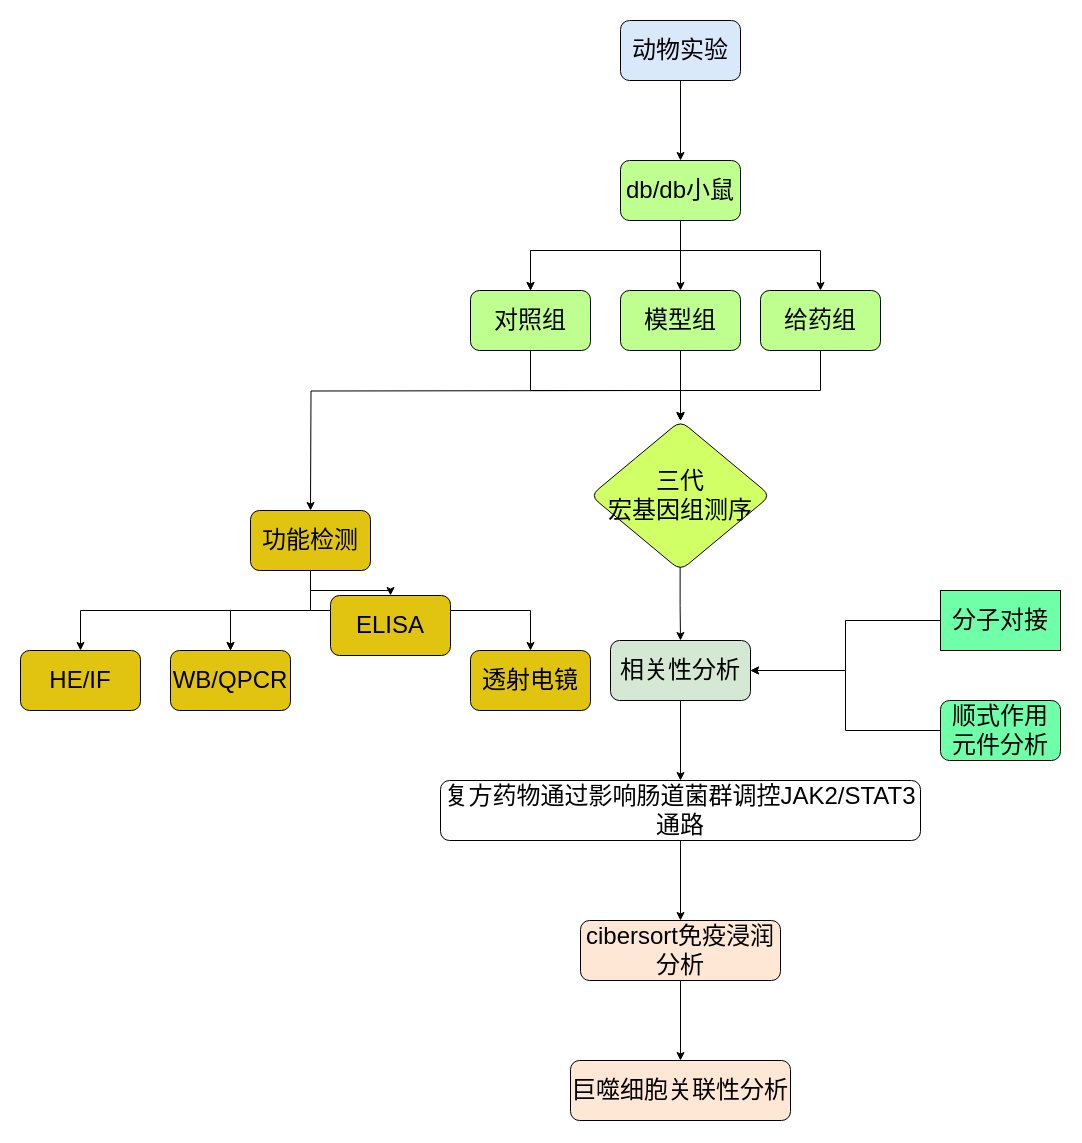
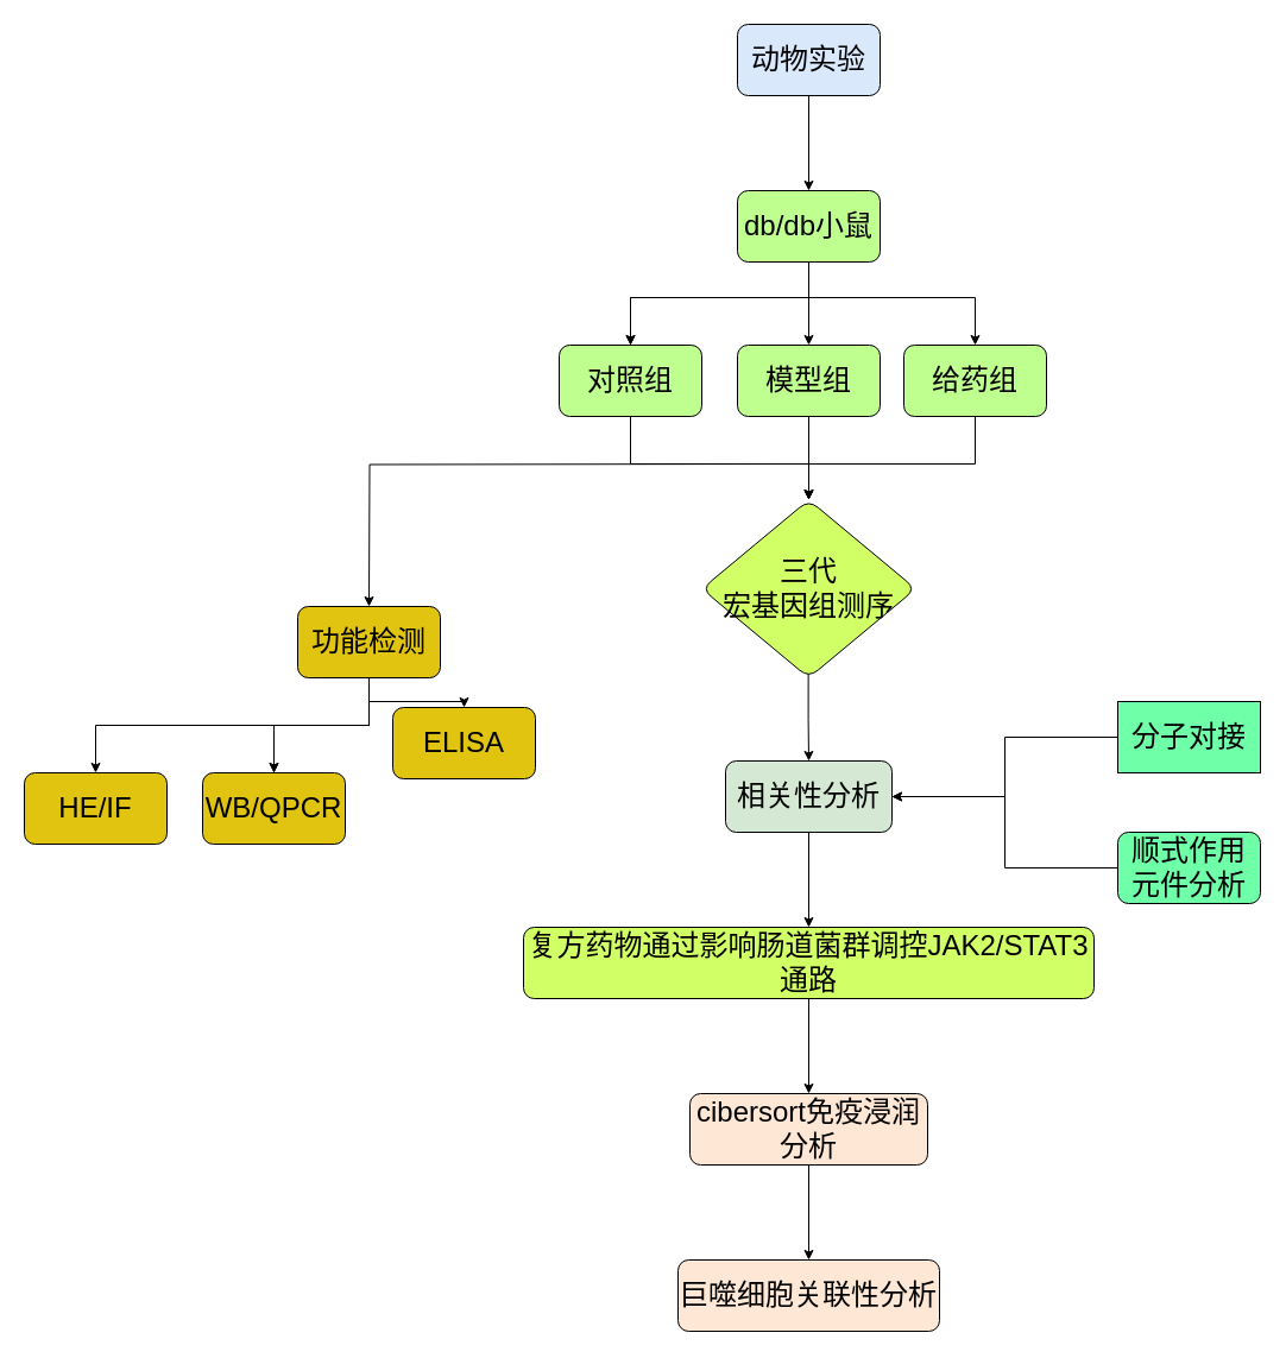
- <mxCell id="30" value="" style="edgeStyle=orthogonalEdgeStyle;rounded=0;orthogonalLoop=1;jettySize=auto;html=1;fillColor=#E0C410;" edge="1" parent="1" source="31" target="35"><mxGeometry relative="1" as="geometry"><Array as="points"><mxPoint x="310" y="610" /><mxPoint x="530" y="610" /></Array></mxGeometry></mxCell>
- <mxCell id="35" value="&lt;font style=&quot;font-size: 24px;&quot;&gt;透射电镜&lt;/font&gt;" style="whiteSpace=wrap;html=1;fillColor=#E0C410;rounded=1;" vertex="1" parent="1"><mxGeometry x="470" y="650" width="120" height="60" as="geometry" /></mxCell>
- <mxCell id="22" value="&lt;font style=&quot;font-size: 24px;&quot;&gt;复方药物通过影响肠道菌群调控JAK2/STAT3通路&lt;/font&gt;" style="whiteSpace=wrap;html=1;fillColor=#ffffff;rounded=1;" vertex="1" parent="1"><mxGeometry x="440" y="780.01" width="480" height="60" as="geometry" /></mxCell>
+ <mxCell id="22" value="&lt;font style=&quot;font-size: 24px;&quot;&gt;复方药物通过影响肠道菌群调控JAK2/STAT3通路&lt;/font&gt;" style="whiteSpace=wrap;html=1;fillColor=#D1FF66;rounded=1;" vertex="1" parent="1"><mxGeometry x="440" y="780.01" width="480" height="60" as="geometry" /></mxCell>
